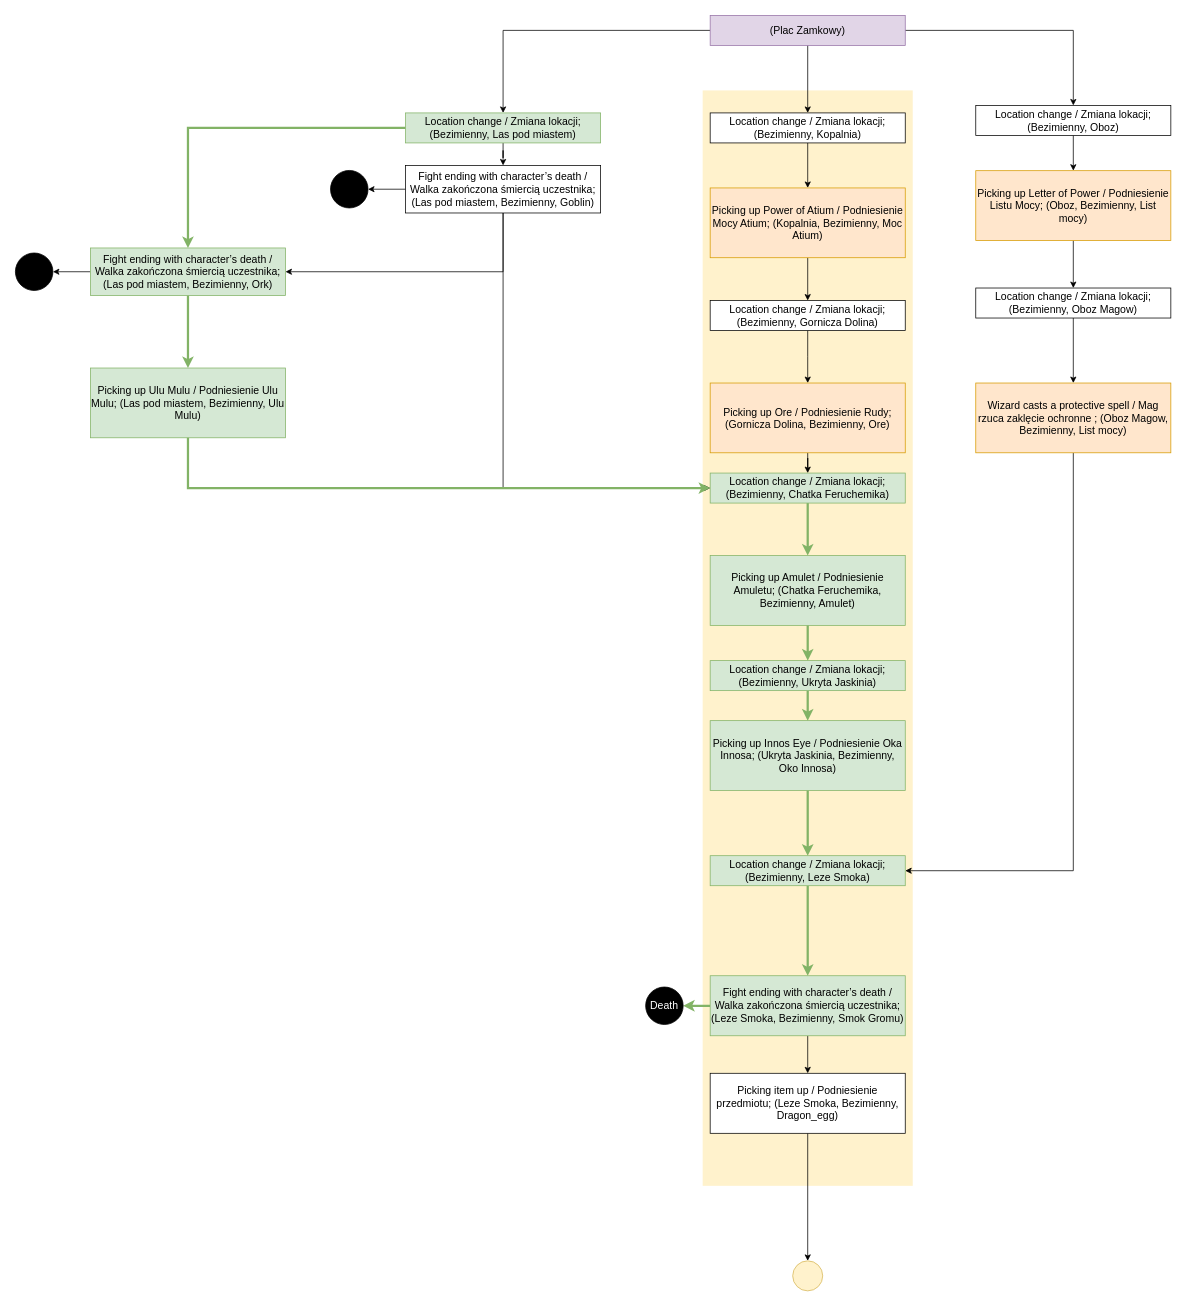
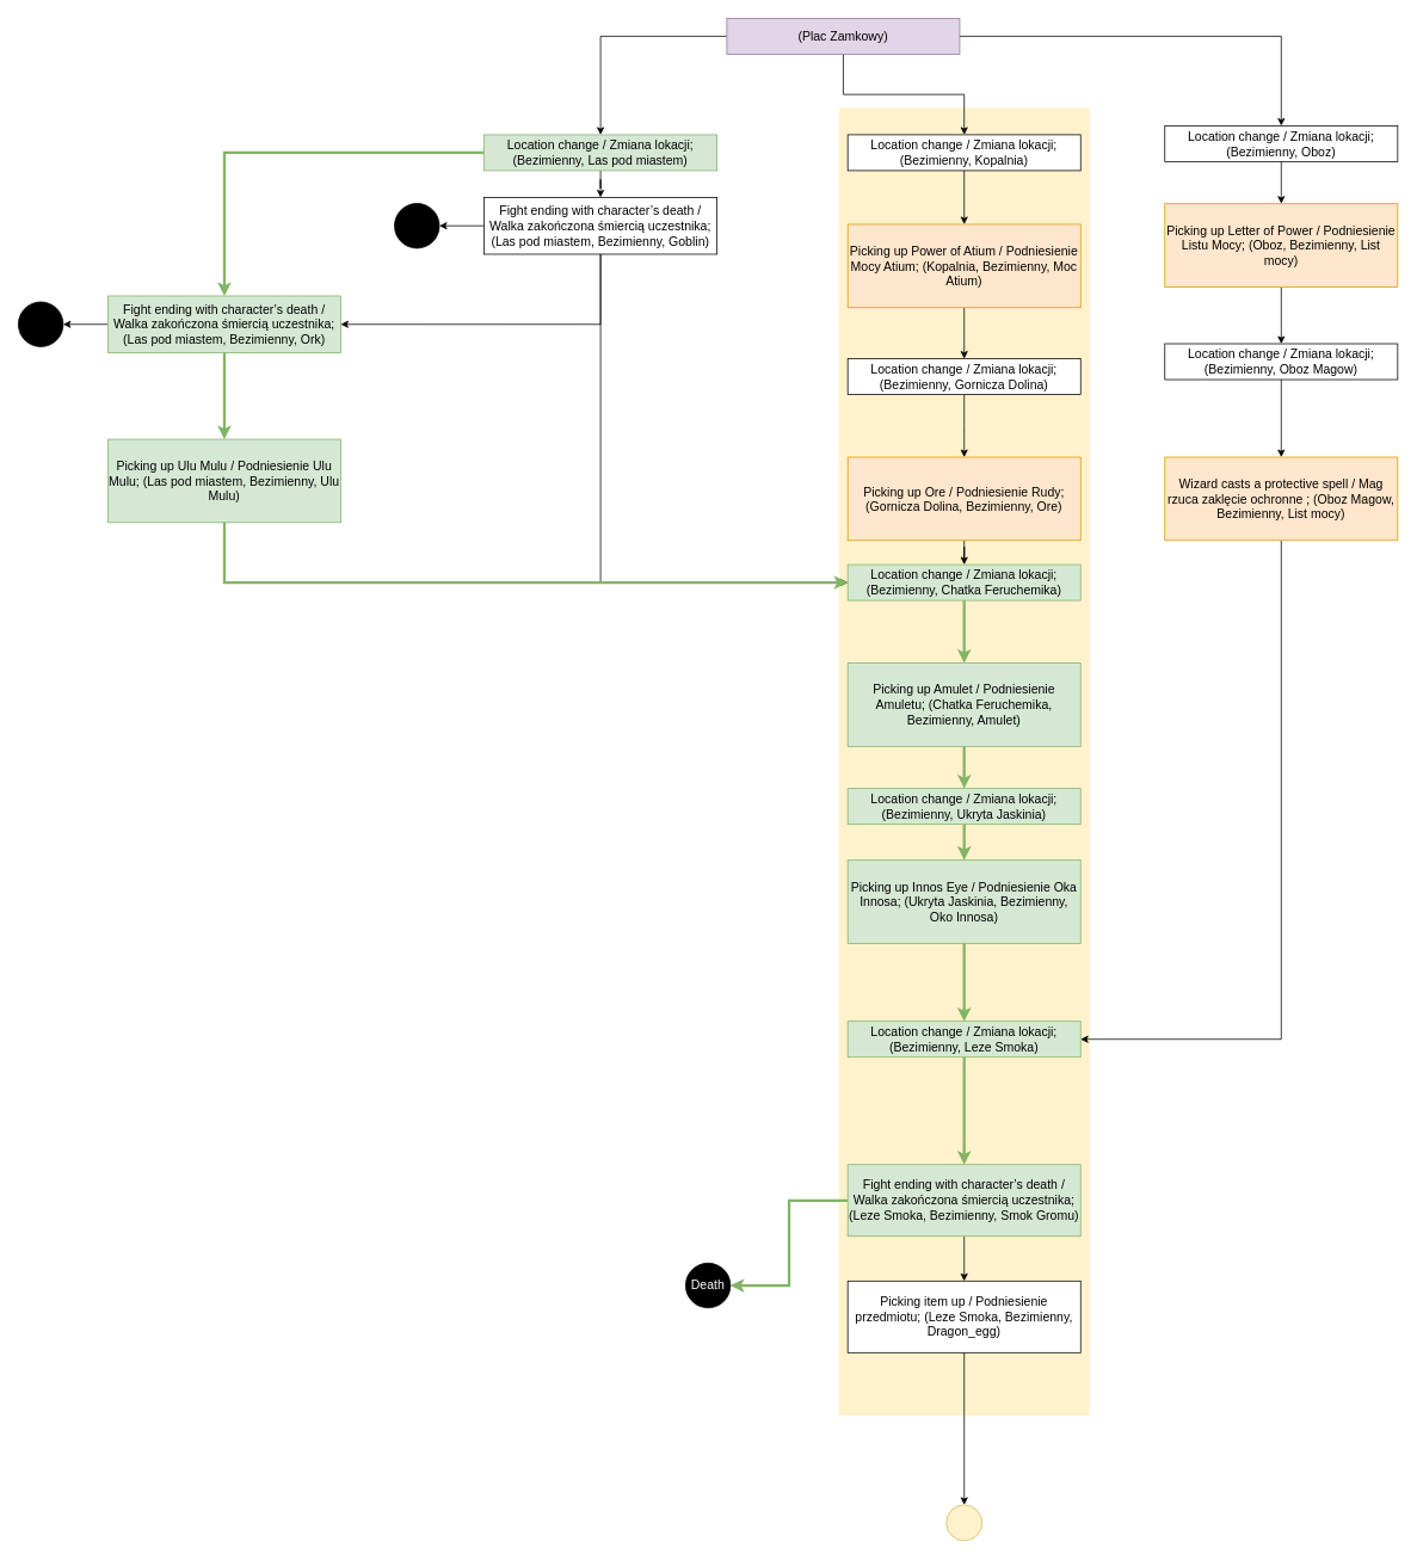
- <mxCell id="6" value="&lt;font&gt;(Plac Zamkowy)&lt;/font&gt;" style="rounded=0;whiteSpace=wrap;html=1;strokeColor=#9673a6;fillColor=#e1d5e7;container=0;fontSize=14;" parent="1" vertex="1"><mxGeometry x="946" y="20" width="260" height="40" as="geometry" /></mxCell>
+ <mxCell id="6" value="&lt;font&gt;(Plac Zamkowy)&lt;/font&gt;" style="rounded=0;whiteSpace=wrap;html=1;strokeColor=#9673a6;fillColor=#e1d5e7;container=0;fontSize=14;" parent="1" vertex="1"><mxGeometry x="811" y="20" width="260" height="40" as="geometry" /></mxCell>
- <mxCell id="42" value="Death" style="ellipse;whiteSpace=wrap;html=1;aspect=fixed;fontSize=14;align=center;fillColor=#000000;fontColor=#ffffff;" parent="1" vertex="1"><mxGeometry x="860" y="1315" width="50" height="50" as="geometry" /></mxCell>
+ <mxCell id="42" value="Death" style="ellipse;whiteSpace=wrap;html=1;aspect=fixed;fontSize=14;align=center;fillColor=#000000;fontColor=#ffffff;" parent="1" vertex="1"><mxGeometry x="765" y="1410" width="50" height="50" as="geometry" /></mxCell>
